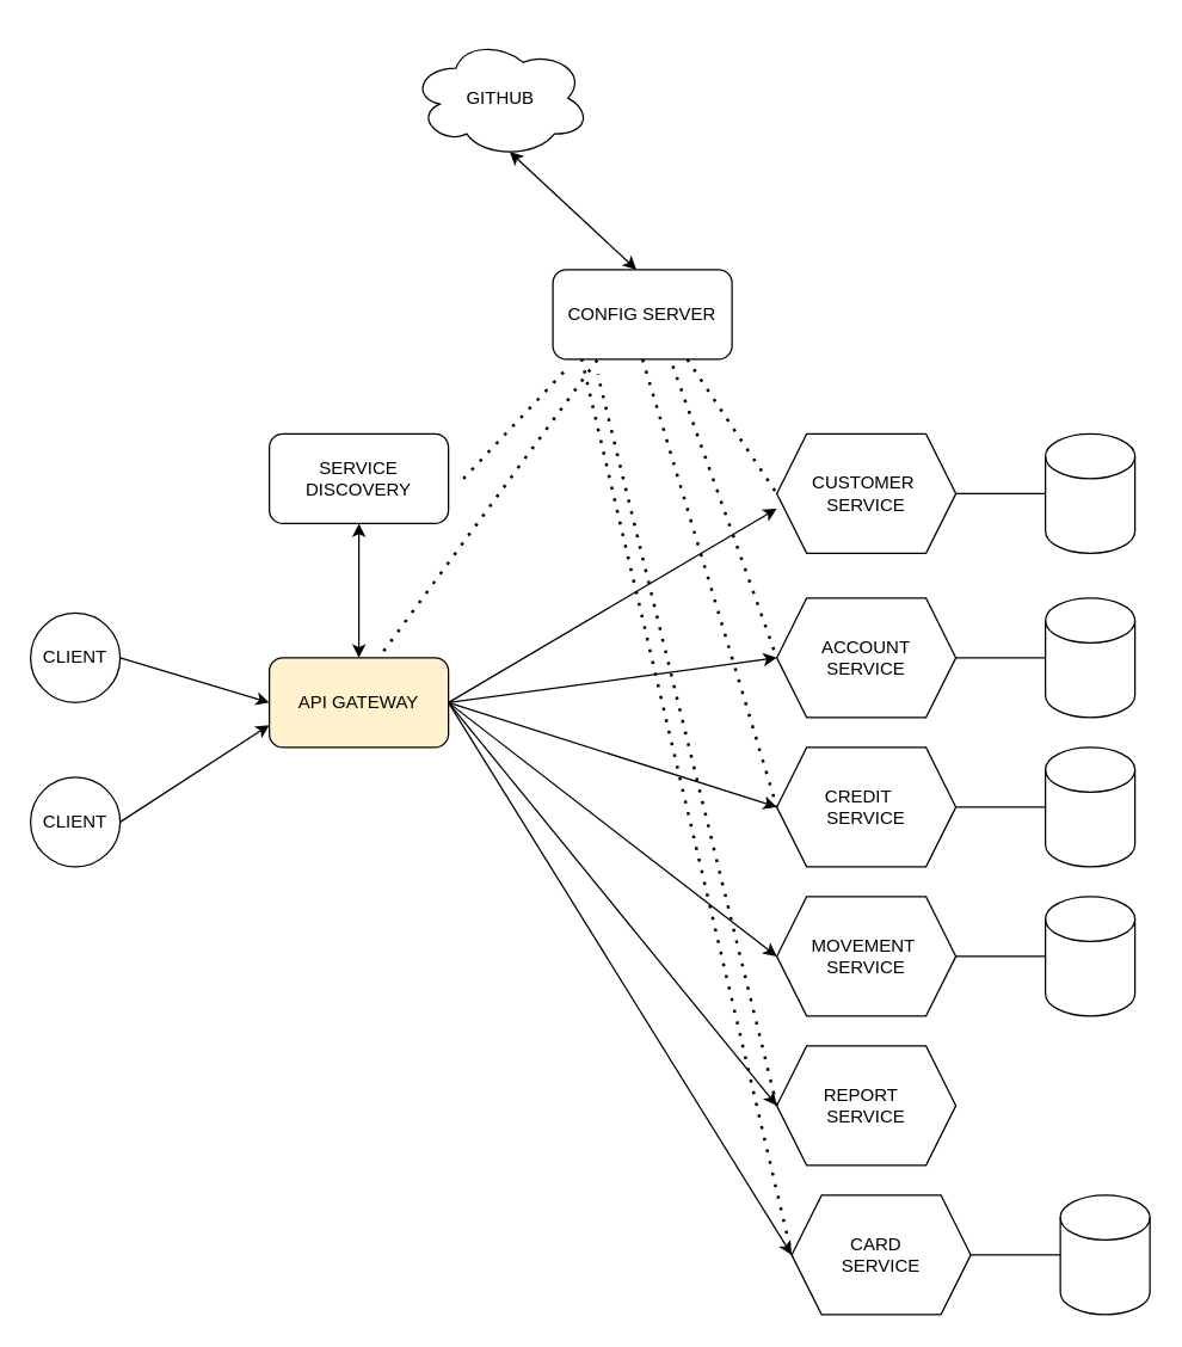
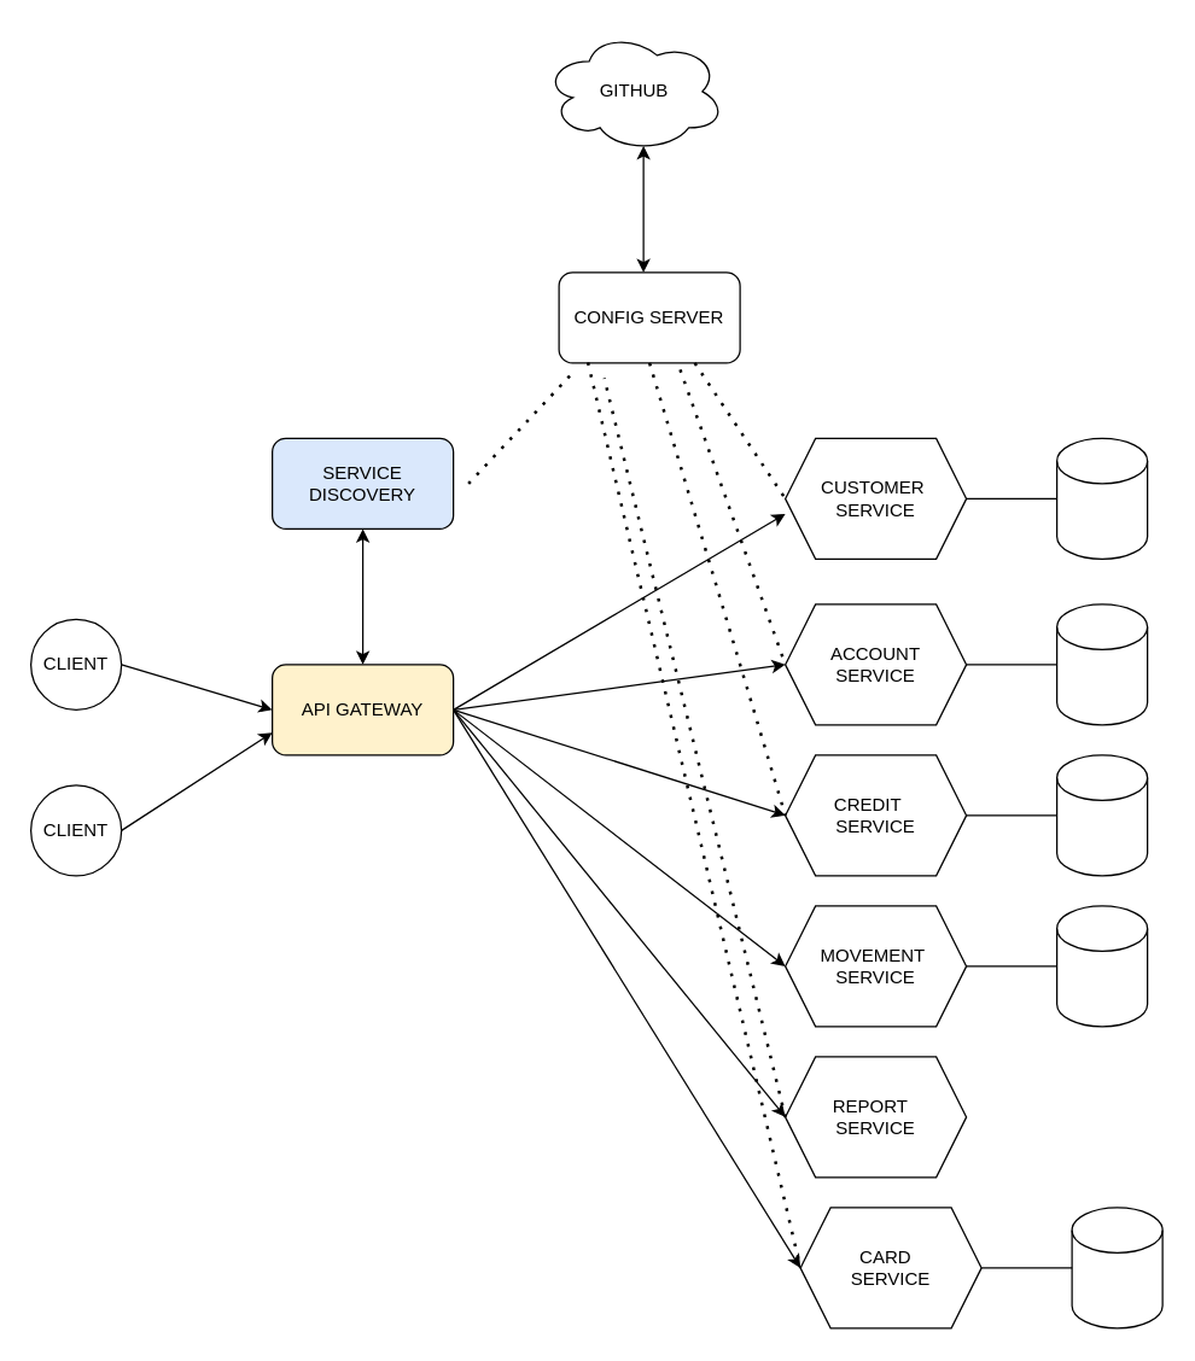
- <mxCell id="18" value="GITHUB" style="ellipse;shape=cloud;whiteSpace=wrap;html=1;" parent="1" vertex="1"><mxGeometry x="275" y="25" width="120" height="80" as="geometry" /></mxCell>
+ <mxCell id="18" value="GITHUB" style="ellipse;shape=cloud;whiteSpace=wrap;html=1;" parent="1" vertex="1"><mxGeometry x="360" y="20" width="120" height="80" as="geometry" /></mxCell>
- <mxCell id="20" value="SERVICE DISCOVERY" style="rounded=1;whiteSpace=wrap;html=1;" parent="1" vertex="1"><mxGeometry x="180" y="290" width="120" height="60" as="geometry" /></mxCell>
+ <mxCell id="20" value="SERVICE DISCOVERY" style="rounded=1;whiteSpace=wrap;html=1;fillColor=#dae8fc;" parent="1" vertex="1"><mxGeometry x="180" y="290" width="120" height="60" as="geometry" /></mxCell>
- <mxCell id="26" value="" style="endArrow=none;dashed=1;html=1;dashPattern=1 3;strokeWidth=2;rounded=0;entryX=0.25;entryY=1;entryDx=0;entryDy=0;exitX=0.638;exitY=-0.074;exitDx=0;exitDy=0;exitPerimeter=0;" parent="1" source="21" target="14" edge="1"><mxGeometry width="50" height="50" relative="1" as="geometry"><mxPoint x="240" y="440" as="sourcePoint" /><mxPoint x="290" y="390" as="targetPoint" /></mxGeometry></mxCell>
